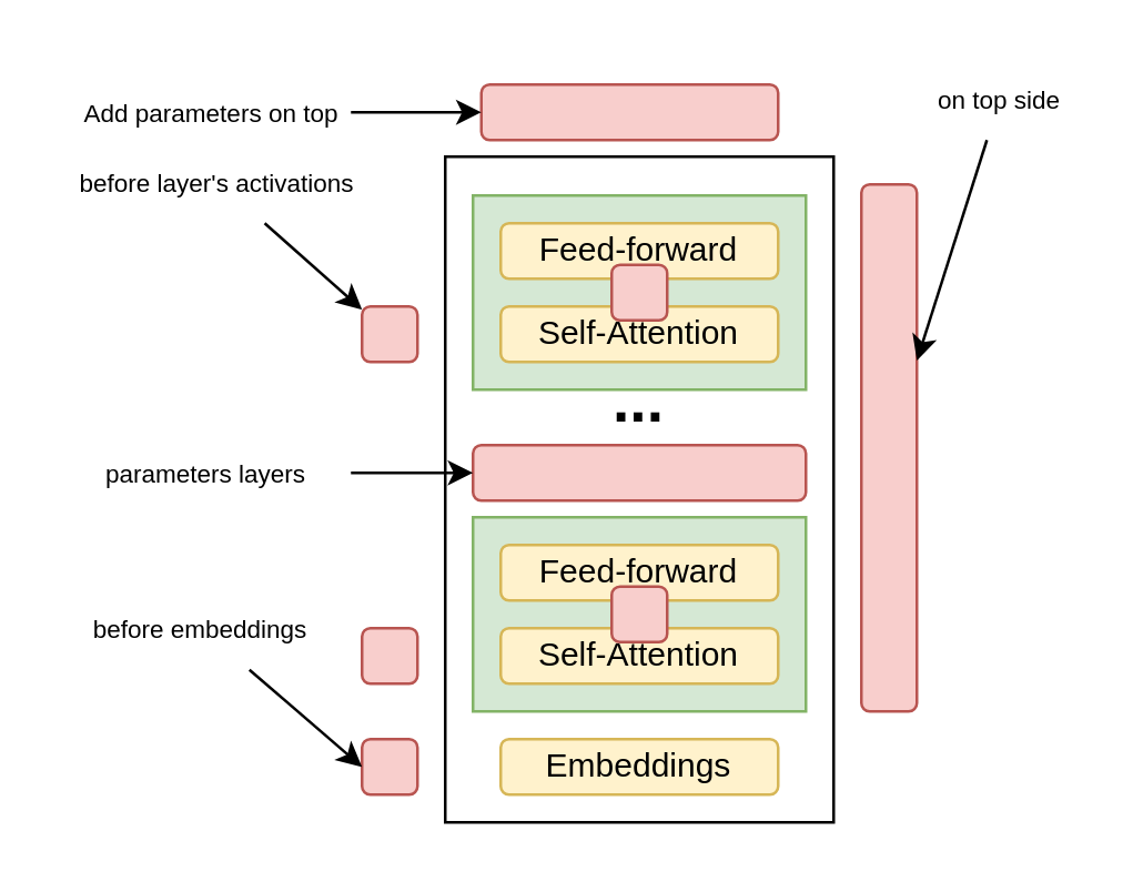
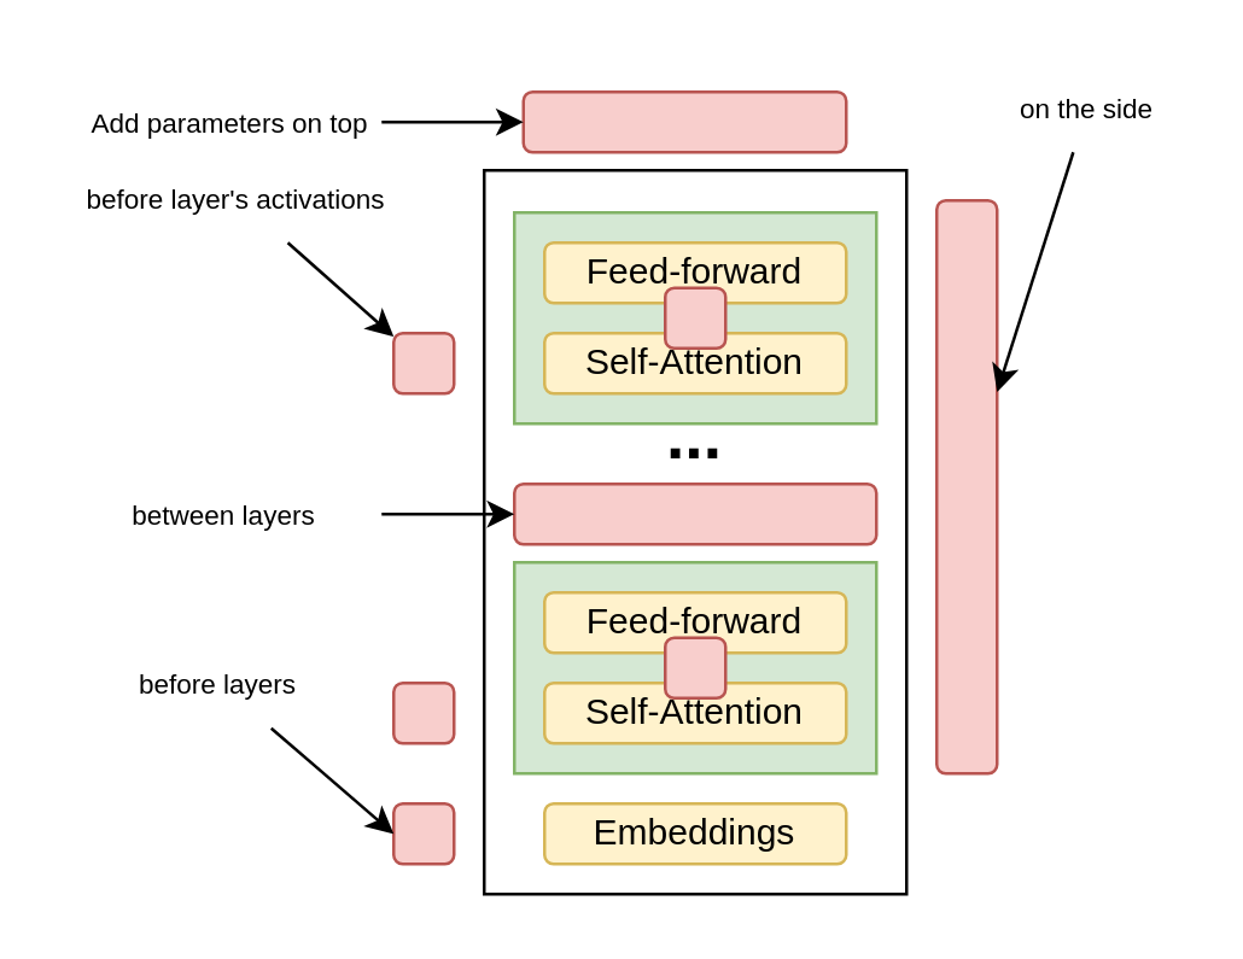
- <mxCell id="27" value="&lt;font style=&quot;font-size: 9px;&quot;&gt;on top side&lt;/font&gt;" style="text;html=1;strokeColor=none;fillColor=none;align=center;verticalAlign=middle;whiteSpace=wrap;rounded=0;" vertex="1" parent="1"><mxGeometry x="330" y="20" width="60" height="30" as="geometry" /></mxCell>
+ <mxCell id="27" value="&lt;font style=&quot;font-size: 9px;&quot;&gt;on the side&lt;/font&gt;" style="text;html=1;strokeColor=none;fillColor=none;align=center;verticalAlign=middle;whiteSpace=wrap;rounded=0;" vertex="1" parent="1"><mxGeometry x="330" y="20" width="60" height="30" as="geometry" /></mxCell>
- <mxCell id="26" value="&lt;font style=&quot;font-size: 9px;&quot;&gt;parameters layers&lt;/font&gt;" style="text;html=1;strokeColor=none;fillColor=none;align=center;verticalAlign=middle;whiteSpace=wrap;rounded=0;" vertex="1" parent="1"><mxGeometry x="22" y="155" width="104" height="30" as="geometry" /></mxCell>
+ <mxCell id="26" value="&lt;font style=&quot;font-size: 9px;&quot;&gt;between layers&lt;/font&gt;" style="text;html=1;strokeColor=none;fillColor=none;align=center;verticalAlign=middle;whiteSpace=wrap;rounded=0;" vertex="1" parent="1"><mxGeometry x="22" y="155" width="104" height="30" as="geometry" /></mxCell>
- <mxCell id="23" value="&lt;font style=&quot;font-size: 9px;&quot;&gt;before embeddings&lt;/font&gt;" style="text;html=1;strokeColor=none;fillColor=none;align=center;verticalAlign=middle;whiteSpace=wrap;rounded=0;" vertex="1" parent="1"><mxGeometry x="20" y="211" width="104" height="30" as="geometry" /></mxCell>
+ <mxCell id="23" value="&lt;font style=&quot;font-size: 9px;&quot;&gt;before layers&lt;/font&gt;" style="text;html=1;strokeColor=none;fillColor=none;align=center;verticalAlign=middle;whiteSpace=wrap;rounded=0;" vertex="1" parent="1"><mxGeometry x="20" y="211" width="104" height="30" as="geometry" /></mxCell>
